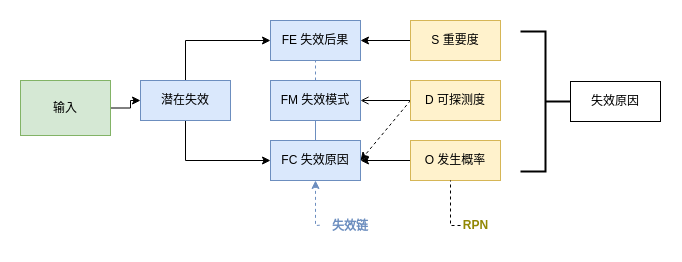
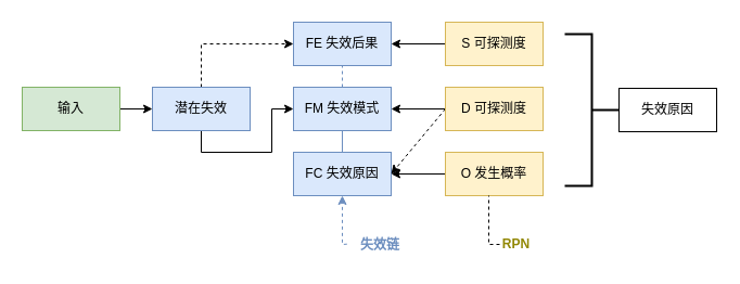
- <mxCell id="4" style="edgeStyle=orthogonalEdgeStyle;rounded=0;orthogonalLoop=1;jettySize=auto;html=1;exitX=0.5;exitY=0;exitDx=0;exitDy=0;entryX=0;entryY=0.5;entryDx=0;entryDy=0;" edge="1" parent="1" source="6" target="8"><mxGeometry relative="1" as="geometry" /></mxCell>
+ <mxCell id="4" style="edgeStyle=orthogonalEdgeStyle;rounded=0;orthogonalLoop=1;jettySize=auto;html=1;exitX=0.5;exitY=0;exitDx=0;exitDy=0;entryX=0;entryY=0.5;entryDx=0;entryDy=0;dashed=1;" edge="1" parent="1" source="6" target="8"><mxGeometry relative="1" as="geometry" /></mxCell>
- <mxCell id="18" value="S 重要度" style="rounded=0;whiteSpace=wrap;html=1;fillColor=#fff2cc;strokeColor=#d6b656;" vertex="1" parent="1"><mxGeometry x="410" y="20" width="90" height="40" as="geometry" /></mxCell>
+ <mxCell id="18" value="S 可探测度" style="rounded=0;whiteSpace=wrap;html=1;fillColor=#fff2cc;strokeColor=#d6b656;" vertex="1" parent="1"><mxGeometry x="410" y="20" width="90" height="40" as="geometry" /></mxCell>
- <mxCell id="14" style="edgeStyle=orthogonalEdgeStyle;rounded=0;orthogonalLoop=1;jettySize=auto;html=1;exitX=0;exitY=0.5;exitDx=0;exitDy=0;entryX=1;entryY=0.5;entryDx=0;entryDy=0;endArrow=open;" edge="1" parent="1" source="16" target="7"><mxGeometry relative="1" as="geometry" /></mxCell>
+ <mxCell id="14" style="edgeStyle=orthogonalEdgeStyle;rounded=0;orthogonalLoop=1;jettySize=auto;html=1;exitX=0;exitY=0.5;exitDx=0;exitDy=0;entryX=1;entryY=0.5;entryDx=0;entryDy=0;" edge="1" parent="1" source="16" target="7"><mxGeometry relative="1" as="geometry" /></mxCell>
- <mxCell id="3" value="输入" style="rounded=0;whiteSpace=wrap;html=1;fillColor=#d5e8d4;strokeColor=#82b366;" vertex="1" parent="1"><mxGeometry x="20" y="80" width="90" height="55" as="geometry" /></mxCell>
+ <mxCell id="3" value="输入" style="rounded=0;whiteSpace=wrap;html=1;fillColor=#d5e8d4;strokeColor=#82b366;" vertex="1" parent="1"><mxGeometry x="20" y="80" width="90" height="40" as="geometry" /></mxCell>
- <mxCell id="5" style="edgeStyle=orthogonalEdgeStyle;rounded=0;orthogonalLoop=1;jettySize=auto;html=1;exitX=0.5;exitY=1;exitDx=0;exitDy=0;entryX=0;entryY=0.5;entryDx=0;entryDy=0;" edge="1" parent="1" source="6" target="9"><mxGeometry relative="1" as="geometry" /></mxCell>
+ <mxCell id="5" style="edgeStyle=orthogonalEdgeStyle;rounded=0;orthogonalLoop=1;jettySize=auto;html=1;exitX=0.5;exitY=1;exitDx=0;exitDy=0;" edge="1" parent="1" source="6" target="7"><mxGeometry relative="1" as="geometry" /></mxCell>
